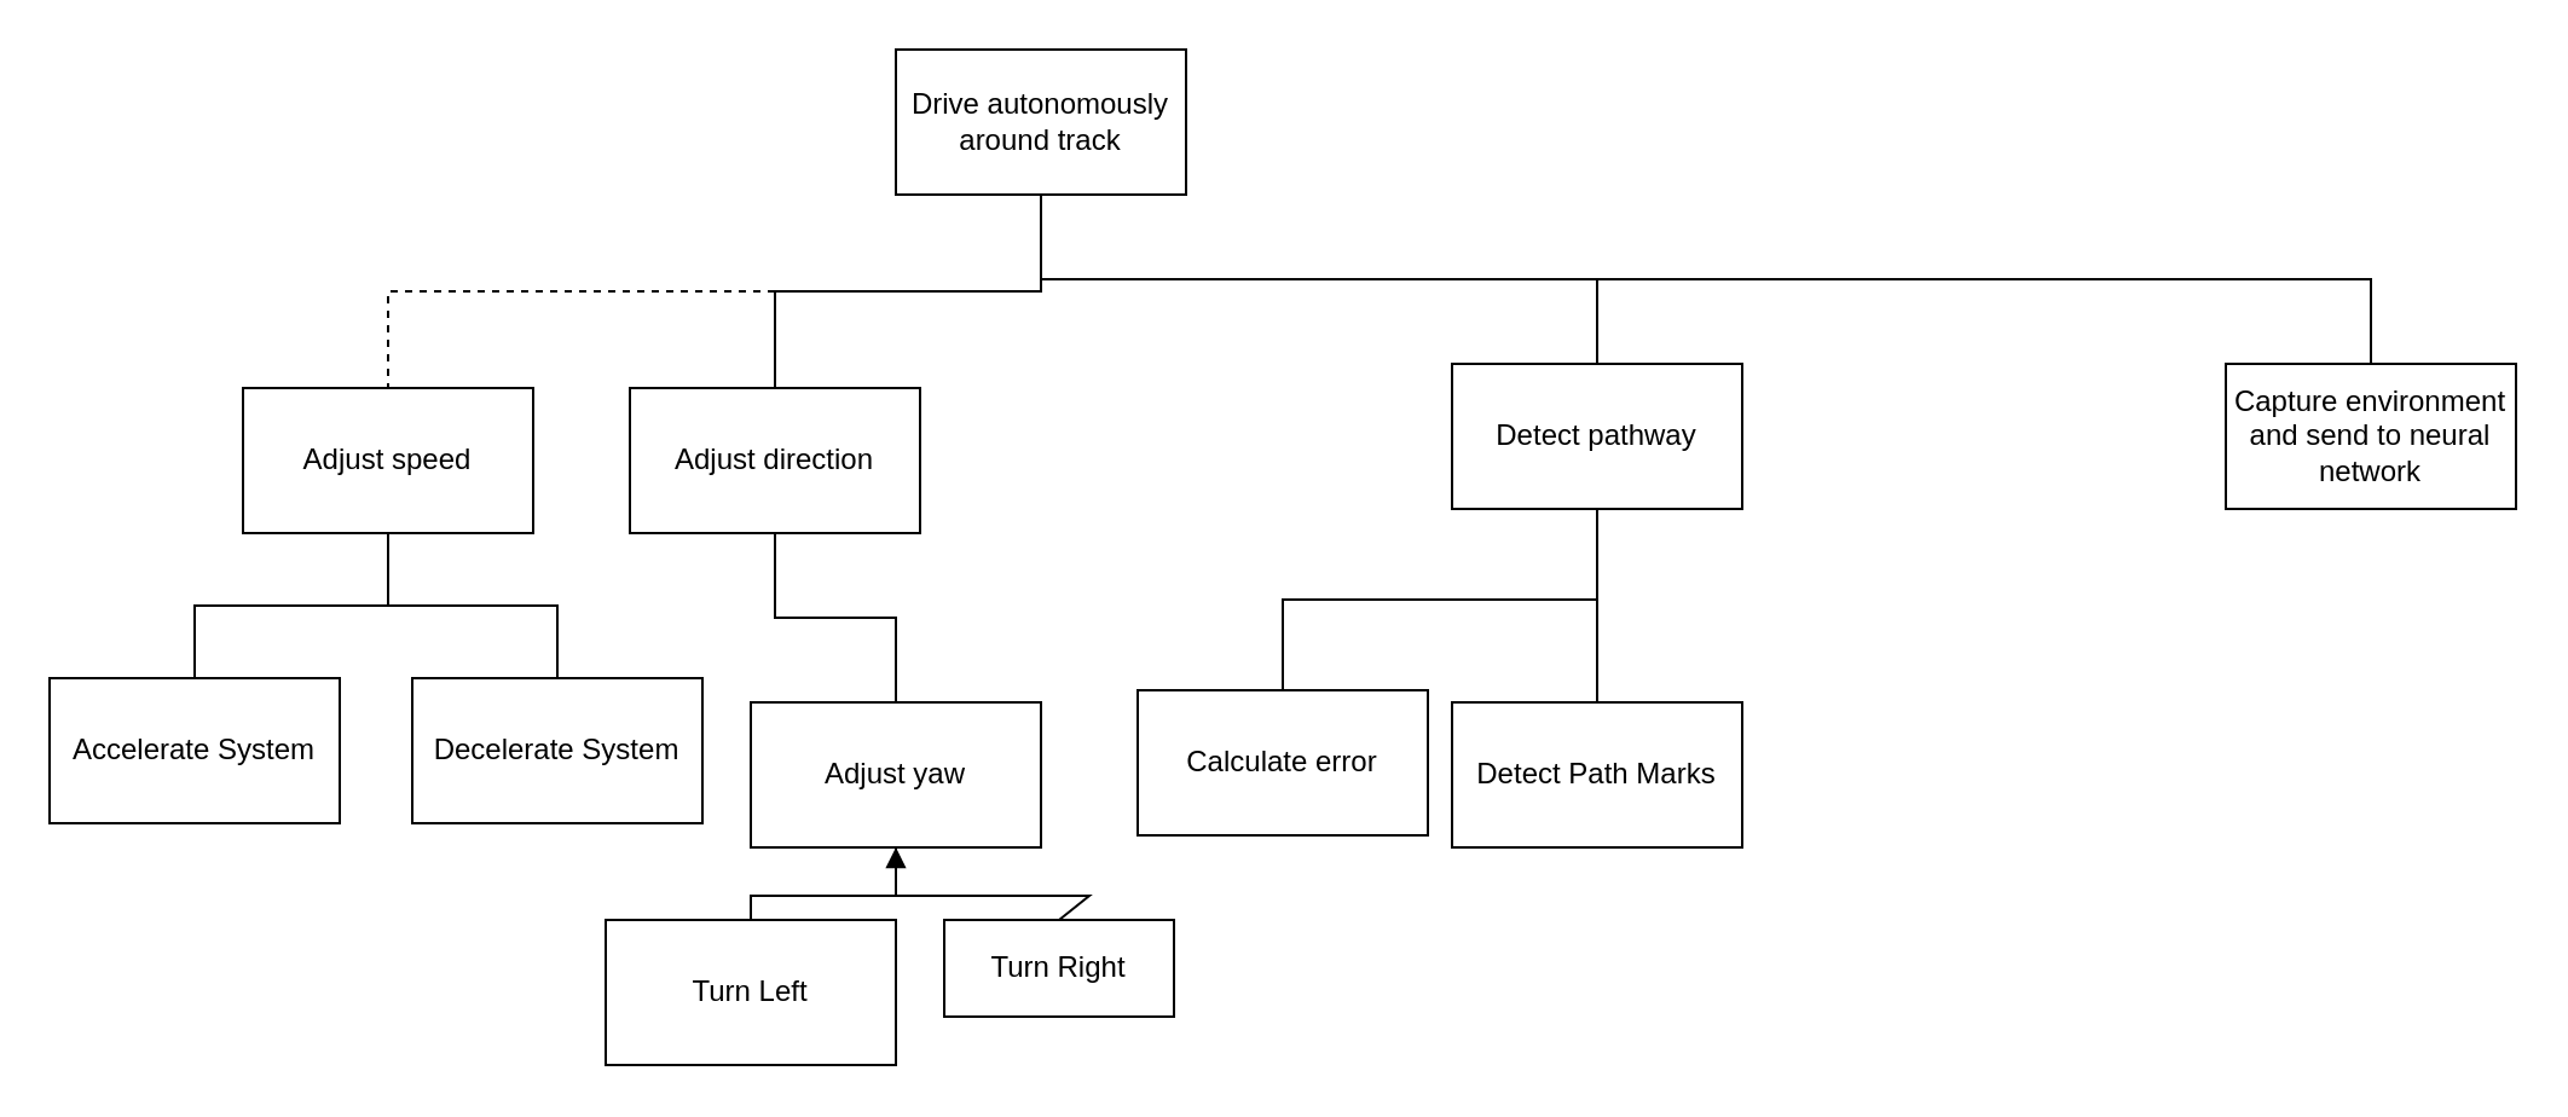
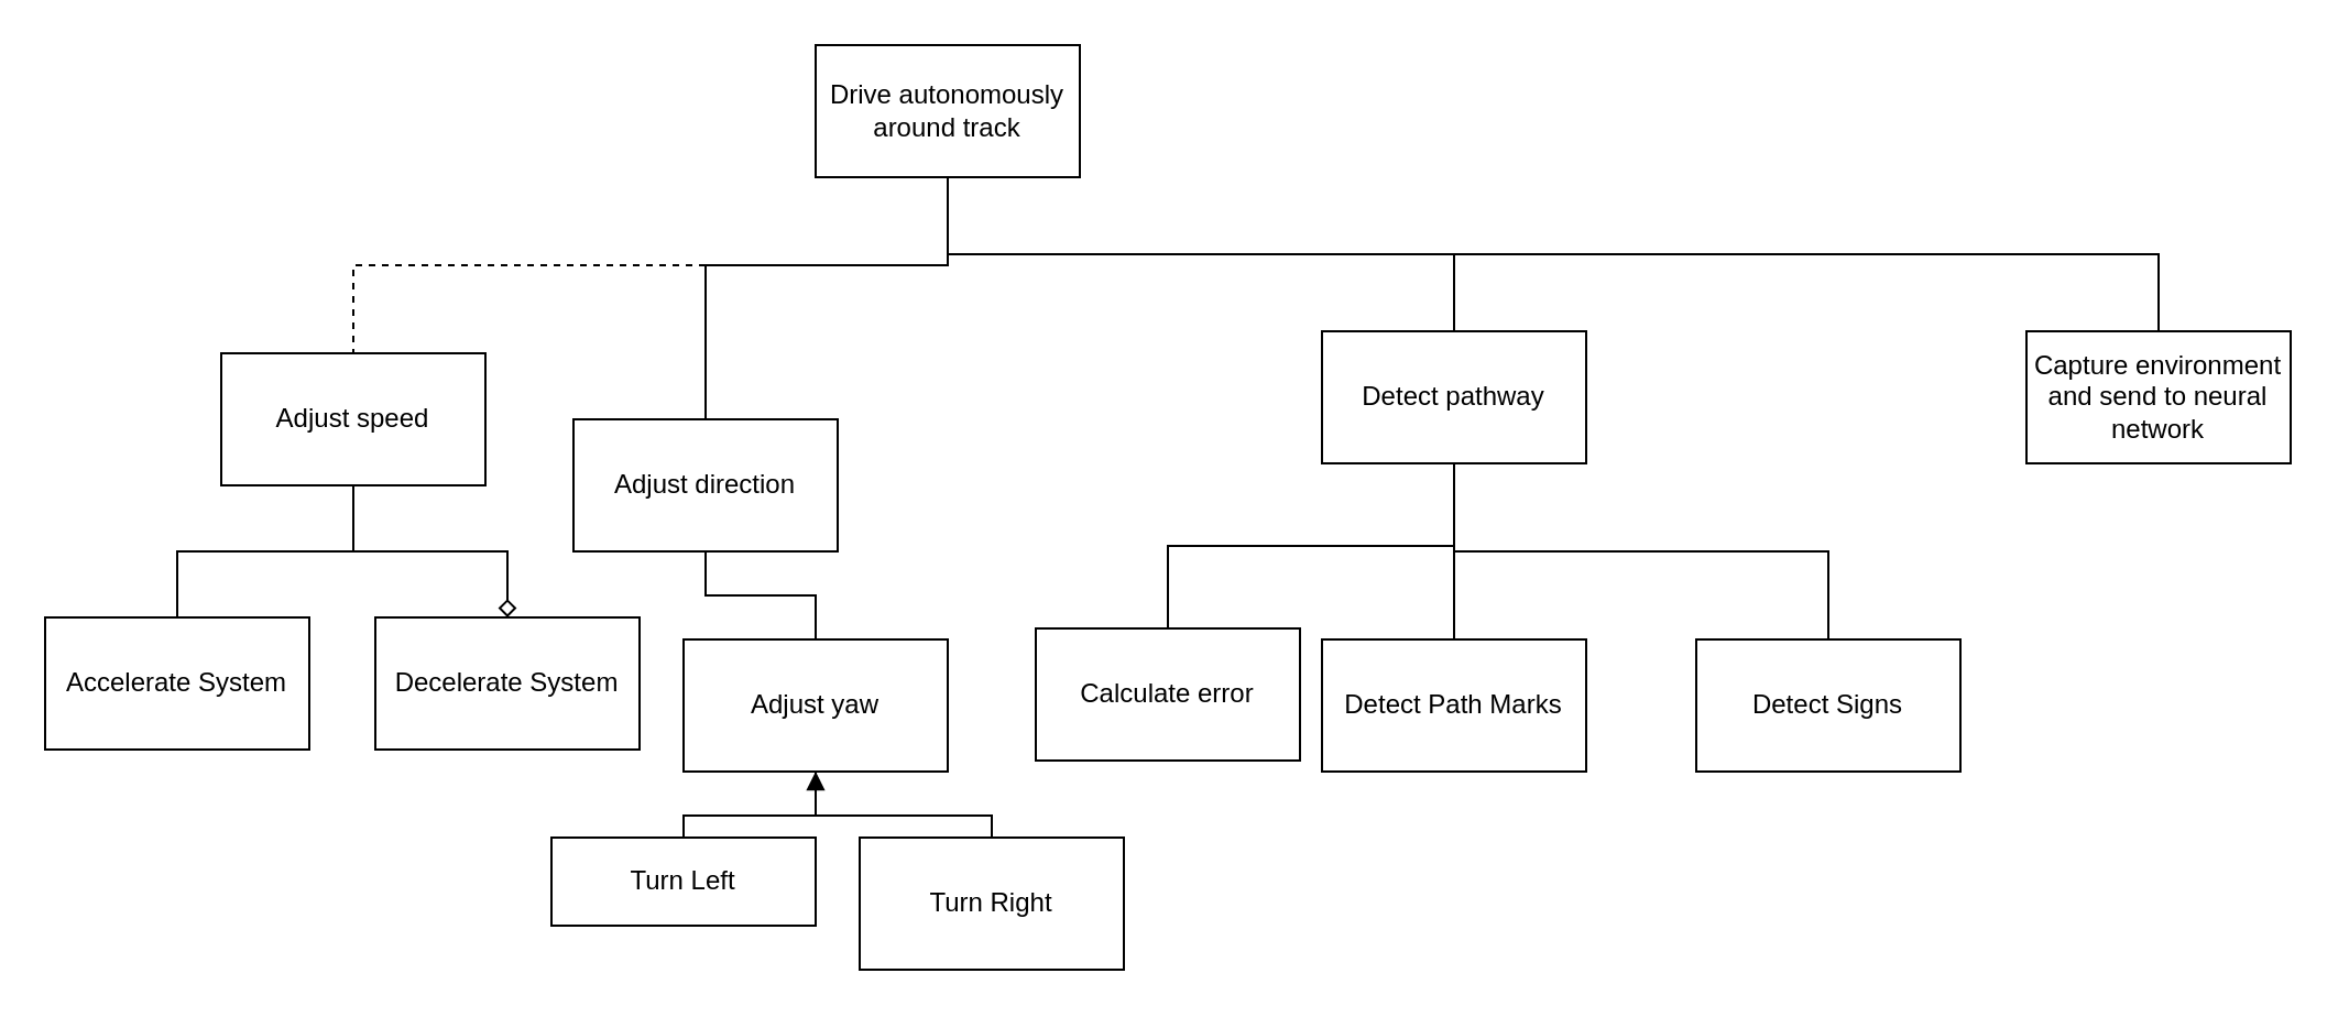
- <mxCell id="12" value="&lt;font&gt;Adjust direction&lt;/font&gt;" style="rounded=0;whiteSpace=wrap;html=1;gradientColor=none;fillColor=#FFFFFF;fontColor=default;" vertex="1" parent="1"><mxGeometry x="260" y="160" width="120" height="60" as="geometry" /></mxCell>
+ <mxCell id="12" value="&lt;font&gt;Adjust direction&lt;/font&gt;" style="rounded=0;whiteSpace=wrap;html=1;gradientColor=none;fillColor=#FFFFFF;fontColor=default;" vertex="1" parent="1"><mxGeometry x="260" y="190" width="120" height="60" as="geometry" /></mxCell>
+ <mxCell id="9" style="edgeStyle=orthogonalEdgeStyle;rounded=0;orthogonalLoop=1;jettySize=auto;html=1;entryX=0.5;entryY=0;entryDx=0;entryDy=0;endArrow=none;endFill=0;exitX=0.5;exitY=1;exitDx=0;exitDy=0;" edge="1" parent="1" source="10" target="22"><mxGeometry relative="1" as="geometry"><mxPoint x="760" y="300" as="targetPoint" /><mxPoint x="530" y="220" as="sourcePoint" /><Array as="points"><mxPoint x="660" y="250" /><mxPoint x="830" y="250" /></Array></mxGeometry></mxCell>
- <mxCell id="14" style="edgeStyle=orthogonalEdgeStyle;rounded=0;orthogonalLoop=1;jettySize=auto;html=1;entryX=0.5;entryY=0;entryDx=0;entryDy=0;endArrow=none;endFill=0;" edge="1" parent="1" source="15" target="20"><mxGeometry relative="1" as="geometry" /></mxCell>
+ <mxCell id="14" style="edgeStyle=orthogonalEdgeStyle;rounded=0;orthogonalLoop=1;jettySize=auto;html=1;entryX=0.5;entryY=0;entryDx=0;entryDy=0;endArrow=diamond;endFill=0;" edge="1" parent="1" source="15" target="20"><mxGeometry relative="1" as="geometry" /></mxCell>
+ <mxCell id="22" value="Detect Signs" style="rounded=0;whiteSpace=wrap;html=1;gradientColor=none;fillColor=#FFFFFF;fontColor=default;" vertex="1" parent="1"><mxGeometry x="770" y="290" width="120" height="60" as="geometry" /></mxCell>
- <mxCell id="24" value="Turn Right" style="rounded=0;whiteSpace=wrap;html=1;gradientColor=none;fillColor=#FFFFFF;fontColor=default;" vertex="1" parent="1"><mxGeometry x="390" y="380" width="95" height="40" as="geometry" /></mxCell>
+ <mxCell id="24" value="Turn Right" style="rounded=0;whiteSpace=wrap;html=1;gradientColor=none;fillColor=#FFFFFF;fontColor=default;" vertex="1" parent="1"><mxGeometry x="390" y="380" width="120" height="60" as="geometry" /></mxCell>
- <mxCell id="23" value="Turn Left" style="rounded=0;whiteSpace=wrap;html=1;gradientColor=none;fillColor=#FFFFFF;fontColor=default;" vertex="1" parent="1"><mxGeometry x="250" y="380" width="120" height="60" as="geometry" /></mxCell>
+ <mxCell id="23" value="Turn Left" style="rounded=0;whiteSpace=wrap;html=1;gradientColor=none;fillColor=#FFFFFF;fontColor=default;" vertex="1" parent="1"><mxGeometry x="250" y="380" width="120" height="40" as="geometry" /></mxCell>
